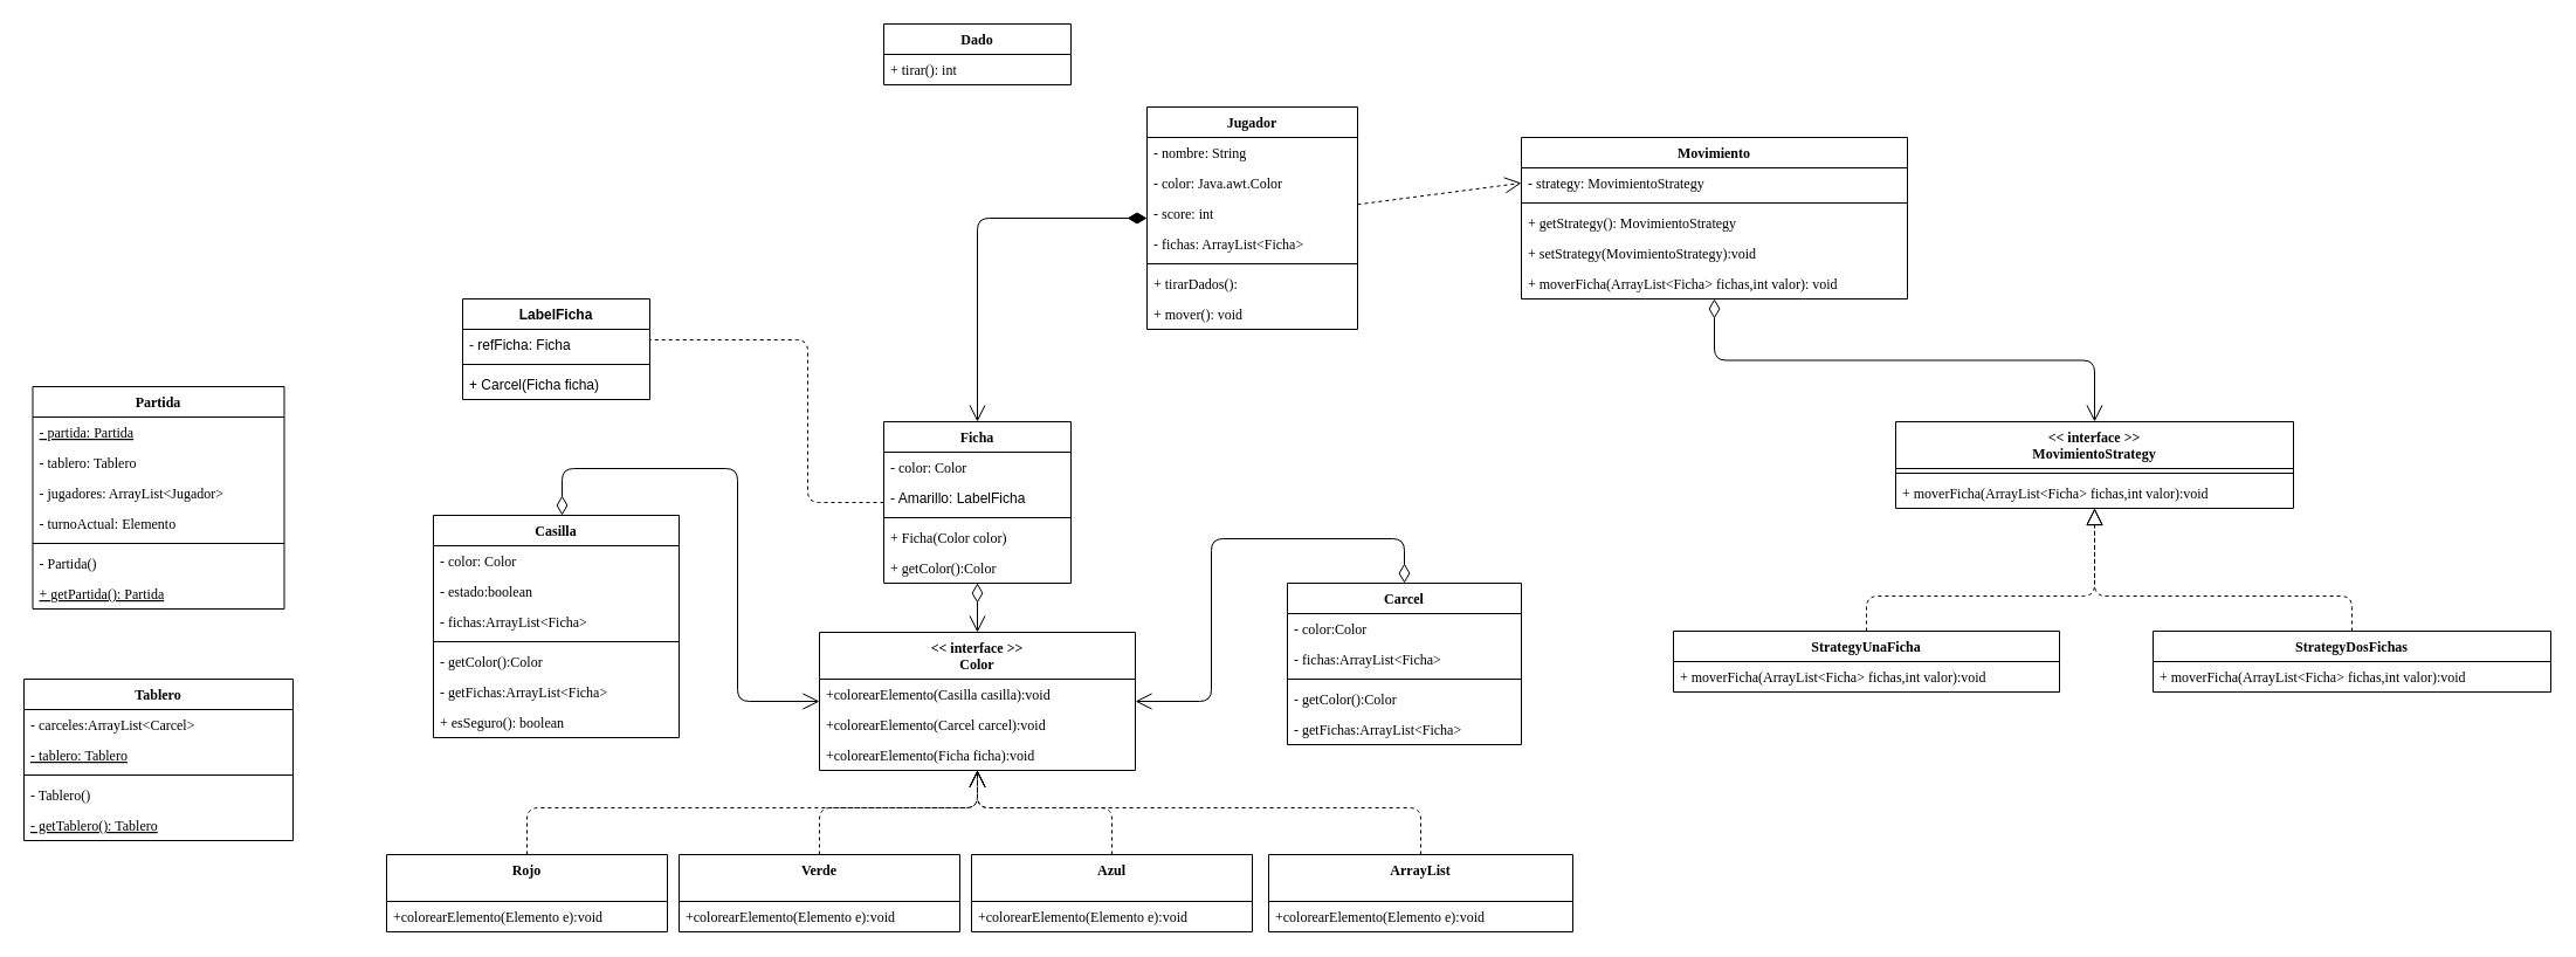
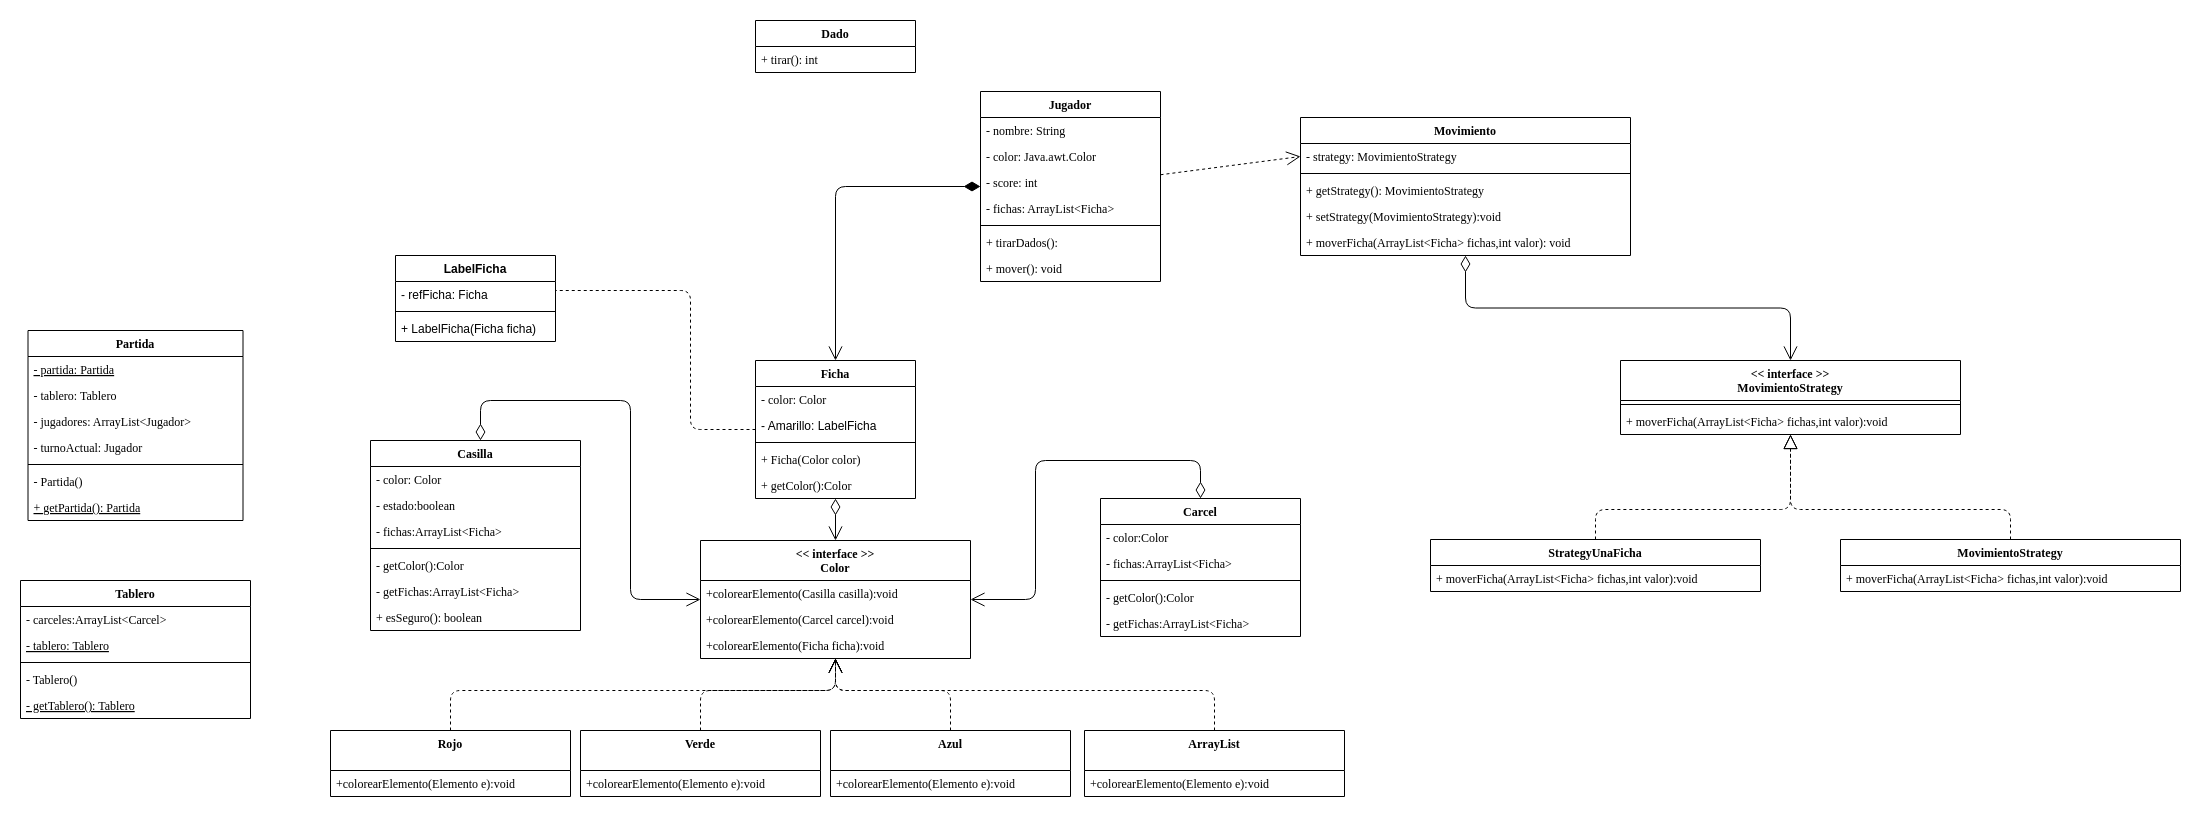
- <mxCell id="86" value="+ Carcel(Ficha ficha)" style="text;strokeColor=none;fillColor=none;align=left;verticalAlign=top;spacingLeft=4;spacingRight=4;overflow=hidden;rotatable=0;points=[[0,0.5],[1,0.5]];portConstraint=eastwest;" vertex="1" parent="83"><mxGeometry y="60" width="160" height="26" as="geometry" /></mxCell>
+ <mxCell id="86" value="+ LabelFicha(Ficha ficha)" style="text;strokeColor=none;fillColor=none;align=left;verticalAlign=top;spacingLeft=4;spacingRight=4;overflow=hidden;rotatable=0;points=[[0,0.5],[1,0.5]];portConstraint=eastwest;" vertex="1" parent="83"><mxGeometry y="60" width="160" height="26" as="geometry" /></mxCell>
- <mxCell id="6" value="- turnoActual: Elemento" style="text;strokeColor=none;fillColor=none;align=left;verticalAlign=top;spacingLeft=4;spacingRight=4;overflow=hidden;rotatable=0;points=[[0,0.5],[1,0.5]];portConstraint=eastwest;fontFamily=Montserrat Alternates;fontSource=https%3A%2F%2Ffonts.googleapis.com%2Fcss%3Ffamily%3DMontserrat%2BAlternates;" parent="2" vertex="1"><mxGeometry y="104" width="215" height="26" as="geometry" /></mxCell>
+ <mxCell id="6" value="- turnoActual: Jugador" style="text;strokeColor=none;fillColor=none;align=left;verticalAlign=top;spacingLeft=4;spacingRight=4;overflow=hidden;rotatable=0;points=[[0,0.5],[1,0.5]];portConstraint=eastwest;fontFamily=Montserrat Alternates;fontSource=https%3A%2F%2Ffonts.googleapis.com%2Fcss%3Ffamily%3DMontserrat%2BAlternates;" parent="2" vertex="1"><mxGeometry y="104" width="215" height="26" as="geometry" /></mxCell>
- <mxCell id="34" value="StrategyDosFichas" style="swimlane;fontStyle=1;align=center;verticalAlign=top;childLayout=stackLayout;horizontal=1;startSize=26;horizontalStack=0;resizeParent=1;resizeParentMax=0;resizeLast=0;collapsible=1;marginBottom=0;fontFamily=Montserrat Alternates;fontSource=https%3A%2F%2Ffonts.googleapis.com%2Fcss%3Ffamily%3DMontserrat%2BAlternates;" parent="1" vertex="1"><mxGeometry x="1840" y="539" width="340" height="52" as="geometry" /></mxCell>
+ <mxCell id="34" value="MovimientoStrategy" style="swimlane;fontStyle=1;align=center;verticalAlign=top;childLayout=stackLayout;horizontal=1;startSize=26;horizontalStack=0;resizeParent=1;resizeParentMax=0;resizeLast=0;collapsible=1;marginBottom=0;fontFamily=Montserrat Alternates;fontSource=https%3A%2F%2Ffonts.googleapis.com%2Fcss%3Ffamily%3DMontserrat%2BAlternates;" parent="1" vertex="1"><mxGeometry x="1840" y="539" width="340" height="52" as="geometry" /></mxCell>
